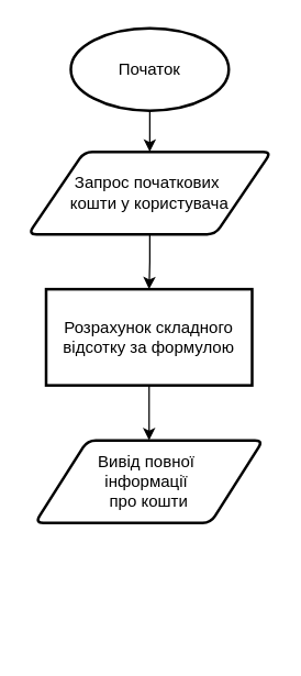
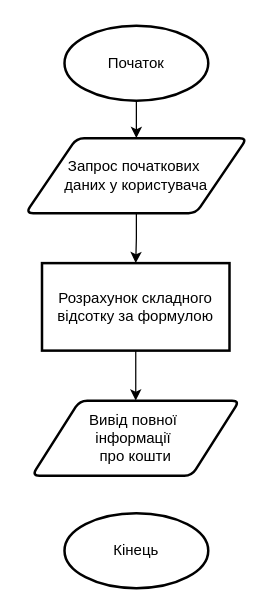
- <mxCell id="5" value="Запрос початкових&amp;nbsp;&lt;div&gt;кошти у користувача&lt;/div&gt;" style="shape=parallelogram;html=1;strokeWidth=2;perimeter=parallelogramPerimeter;whiteSpace=wrap;rounded=1;arcSize=12;size=0.23;" vertex="1" parent="1"><mxGeometry x="20" y="110" width="177" height="60" as="geometry" /></mxCell>
+ <mxCell id="5" value="Запрос початкових&amp;nbsp;&lt;div&gt;даних у користувача&lt;/div&gt;" style="shape=parallelogram;html=1;strokeWidth=2;perimeter=parallelogramPerimeter;whiteSpace=wrap;rounded=1;arcSize=12;size=0.23;" vertex="1" parent="1"><mxGeometry x="20" y="110" width="177" height="60" as="geometry" /></mxCell>
+ <mxCell id="8" value="Кінець" style="strokeWidth=2;html=1;shape=mxgraph.flowchart.start_1;whiteSpace=wrap;" vertex="1" parent="1"><mxGeometry x="51" y="410" width="115" height="60" as="geometry" /></mxCell>
